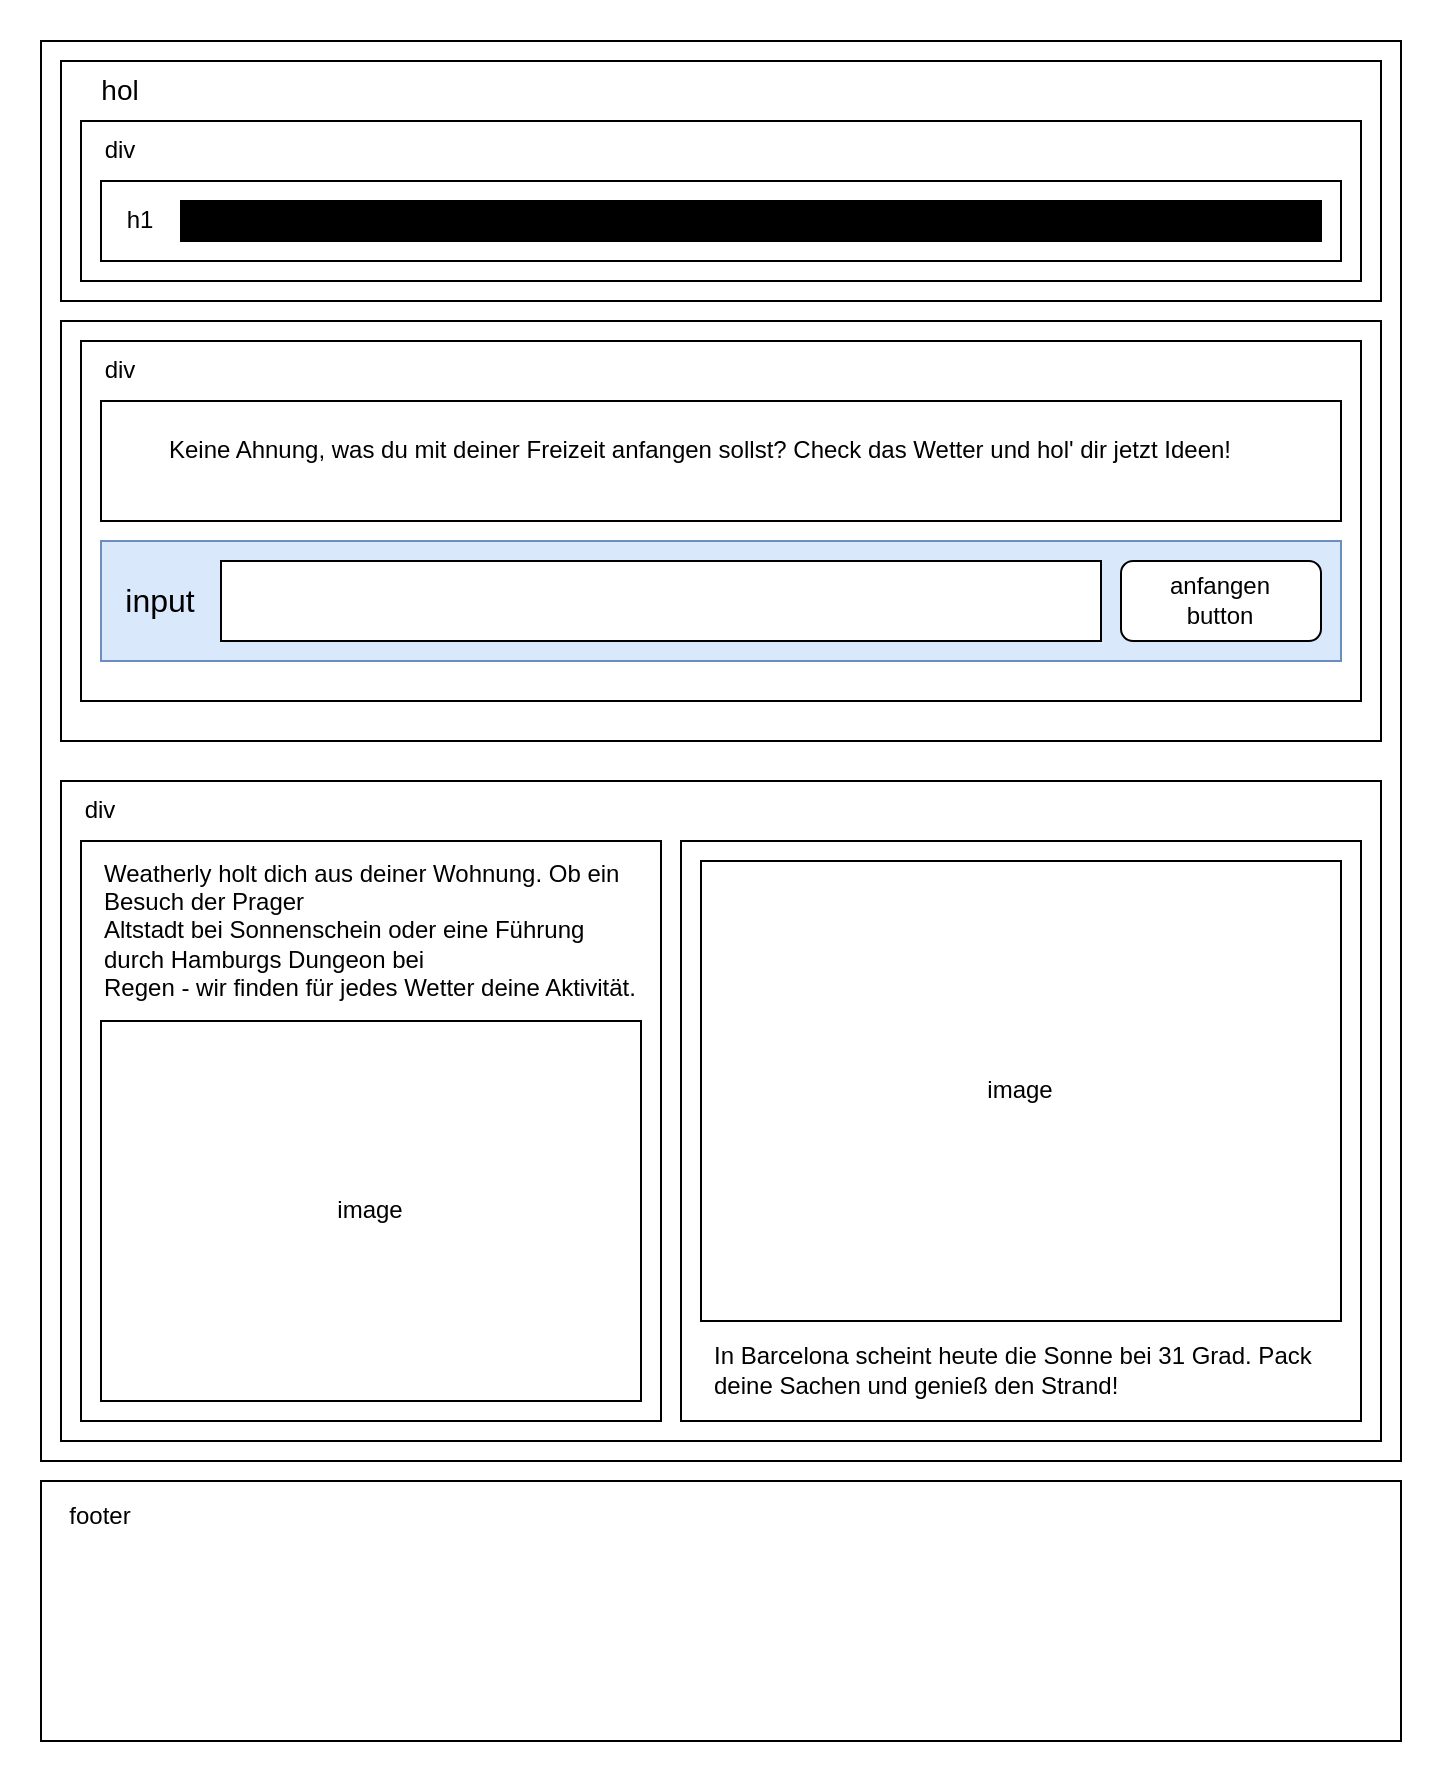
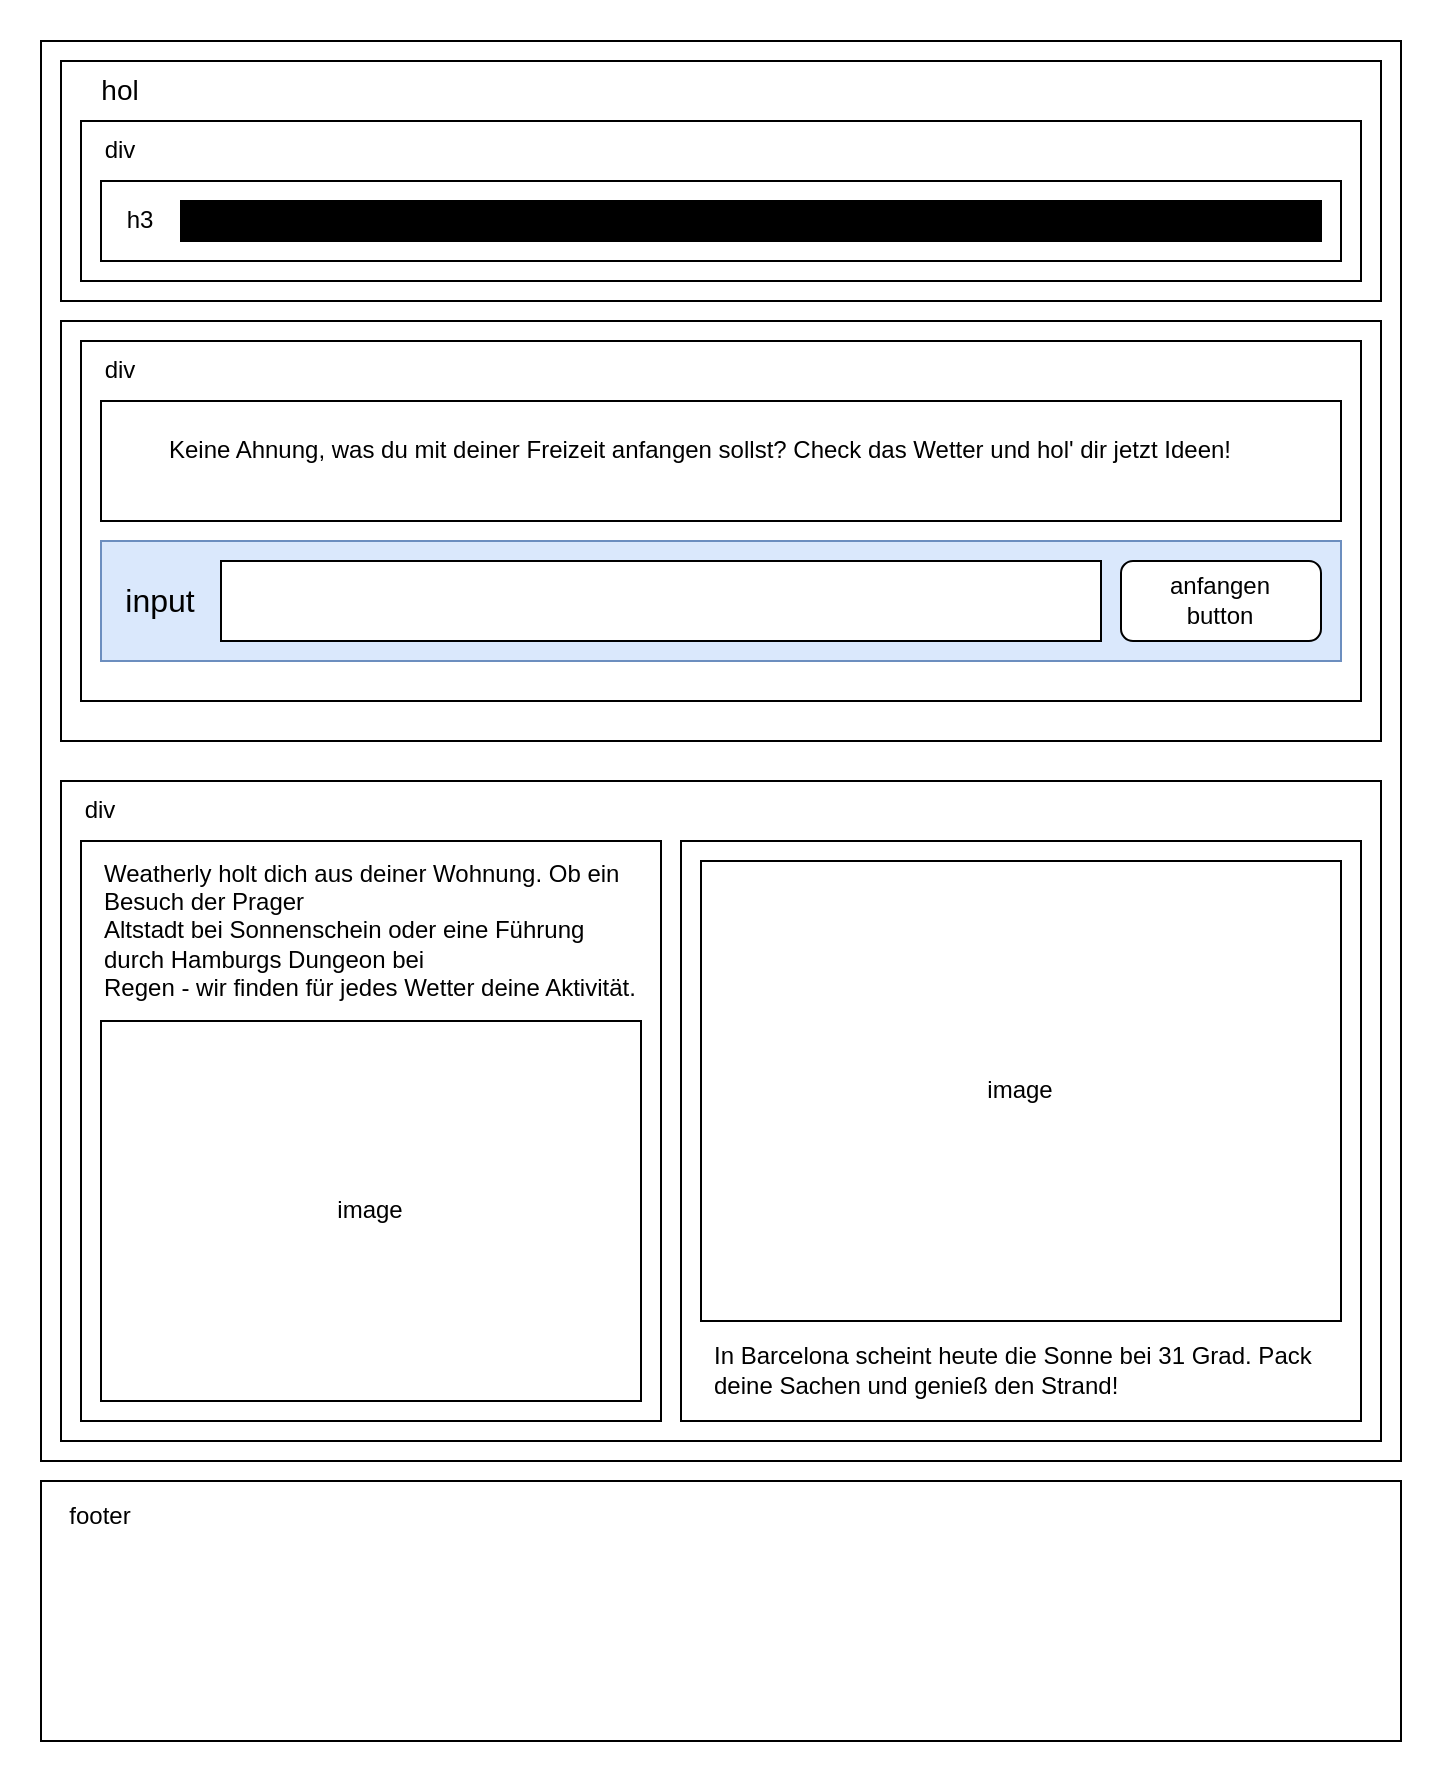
- <mxCell id="9" value="h1" style="text;html=1;align=center;verticalAlign=middle;whiteSpace=wrap;rounded=0;" vertex="1" parent="1"><mxGeometry x="40" y="95" width="60" height="30" as="geometry" /></mxCell>
+ <mxCell id="9" value="h3" style="text;html=1;align=center;verticalAlign=middle;whiteSpace=wrap;rounded=0;" vertex="1" parent="1"><mxGeometry x="40" y="95" width="60" height="30" as="geometry" /></mxCell>
